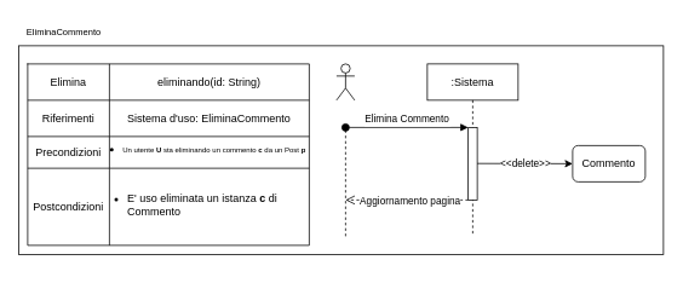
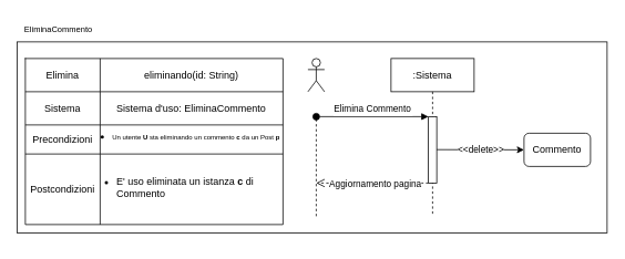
- <mxCell id="18" value="Riferimenti" style="shape=partialRectangle;html=1;whiteSpace=wrap;connectable=0;strokeColor=inherit;overflow=hidden;fillColor=none;top=0;left=0;bottom=0;right=0;pointerEvents=1;" parent="17" vertex="1"><mxGeometry width="90" height="40" as="geometry"><mxRectangle width="90" height="40" as="alternateBounds" /></mxGeometry></mxCell>
+ <mxCell id="18" value="Sistema" style="shape=partialRectangle;html=1;whiteSpace=wrap;connectable=0;strokeColor=inherit;overflow=hidden;fillColor=none;top=0;left=0;bottom=0;right=0;pointerEvents=1;" parent="17" vertex="1"><mxGeometry width="90" height="40" as="geometry"><mxRectangle width="90" height="40" as="alternateBounds" /></mxGeometry></mxCell>
